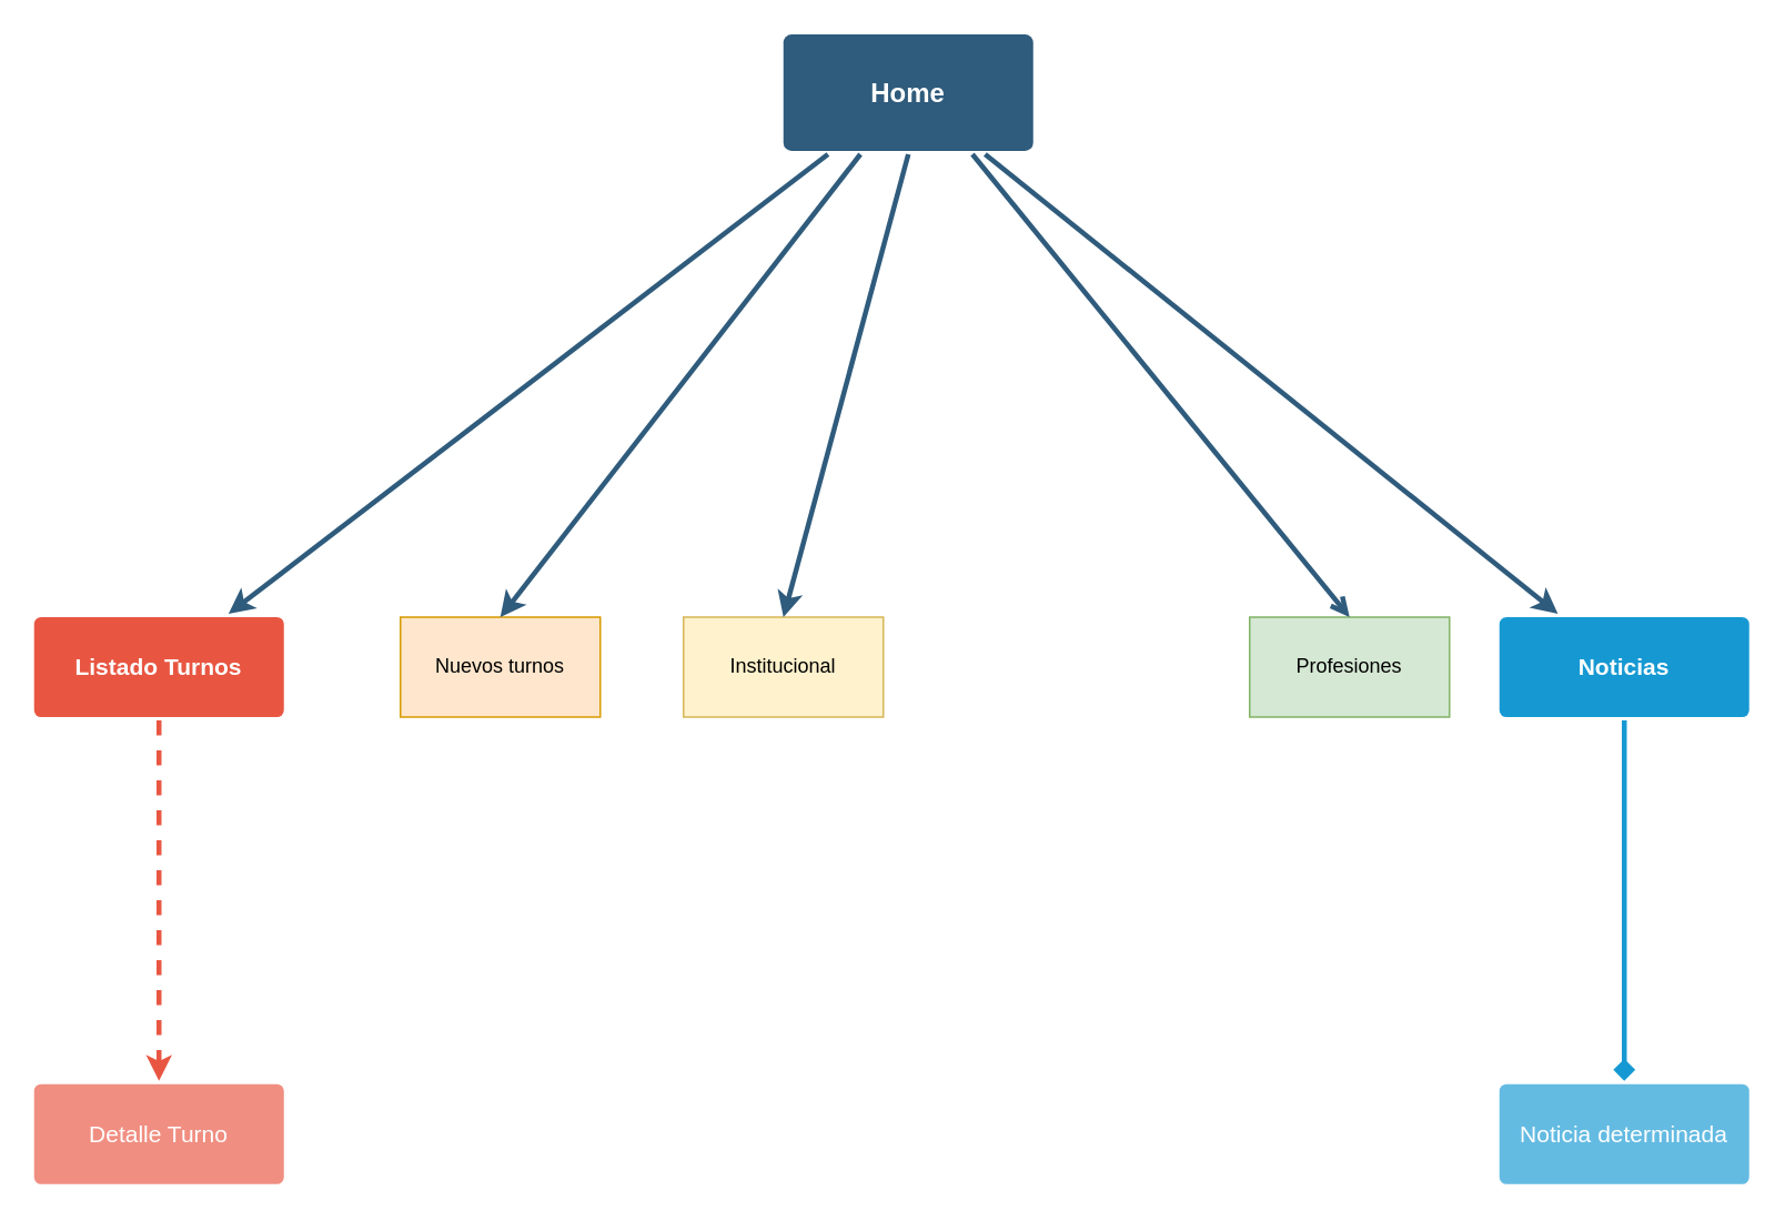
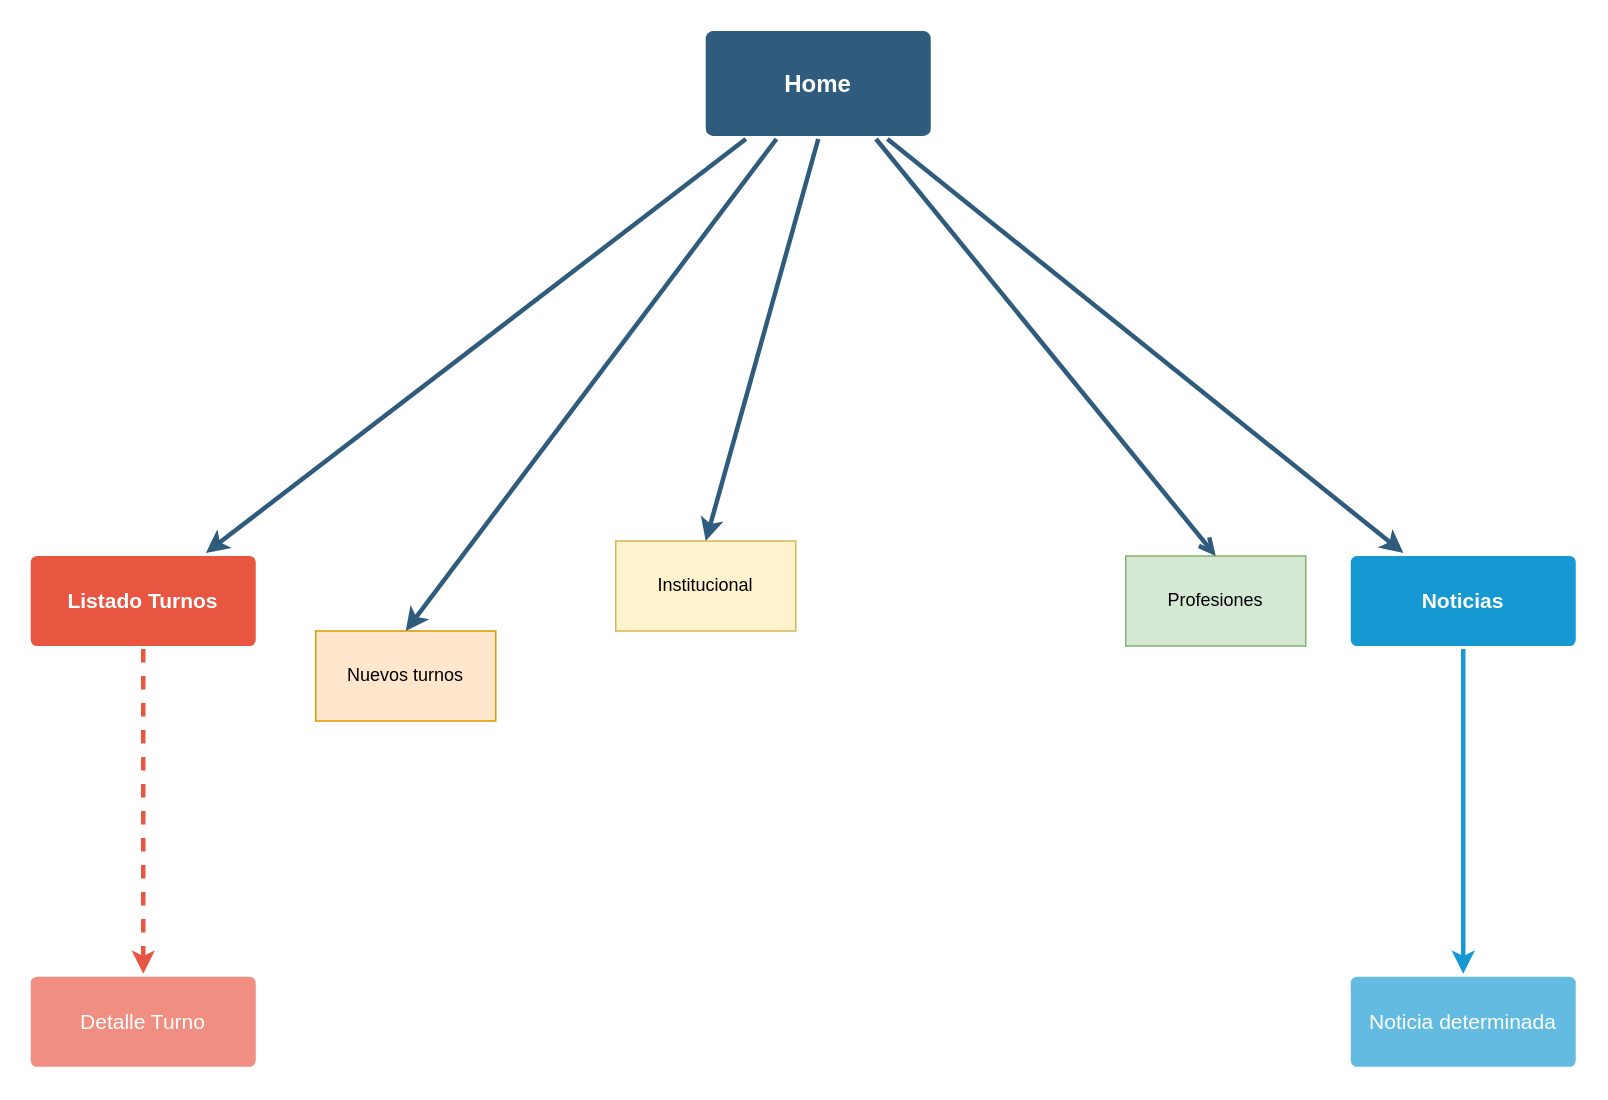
- <mxCell id="13" value="Nuevos turnos" style="rounded=0;whiteSpace=wrap;html=1;fillColor=#ffe6cc;strokeColor=#d79b00;" parent="1" vertex="1"><mxGeometry x="240" y="370" width="120" height="60" as="geometry" /></mxCell>
+ <mxCell id="13" value="Nuevos turnos" style="rounded=0;whiteSpace=wrap;html=1;fillColor=#ffe6cc;strokeColor=#d79b00;" parent="1" vertex="1"><mxGeometry x="210" y="420" width="120" height="60" as="geometry" /></mxCell>
- <mxCell id="11" value="Institucional" style="rounded=0;whiteSpace=wrap;html=1;fillColor=#fff2cc;strokeColor=#d6b656;" parent="1" vertex="1"><mxGeometry x="410" y="370" width="120" height="60" as="geometry" /></mxCell>
+ <mxCell id="11" value="Institucional" style="rounded=0;whiteSpace=wrap;html=1;fillColor=#fff2cc;strokeColor=#d6b656;" parent="1" vertex="1"><mxGeometry x="410" y="360" width="120" height="60" as="geometry" /></mxCell>
- <mxCell id="8" value="" style="edgeStyle=none;rounded=0;jumpStyle=none;html=1;shadow=0;labelBackgroundColor=none;startArrow=none;startFill=0;endArrow=diamond;endFill=1;jettySize=auto;orthogonalLoop=1;strokeColor=#1699D3;strokeWidth=3;fontFamily=Helvetica;fontSize=14;fontColor=#FFFFFF;spacing=5;" parent="1" source="9" target="10" edge="1"><mxGeometry relative="1" as="geometry" /></mxCell>
+ <mxCell id="8" value="" style="edgeStyle=none;rounded=0;jumpStyle=none;html=1;shadow=0;labelBackgroundColor=none;startArrow=none;startFill=0;endArrow=classic;endFill=1;jettySize=auto;orthogonalLoop=1;strokeColor=#1699D3;strokeWidth=3;fontFamily=Helvetica;fontSize=14;fontColor=#FFFFFF;spacing=5;" parent="1" source="9" target="10" edge="1"><mxGeometry relative="1" as="geometry" /></mxCell>
